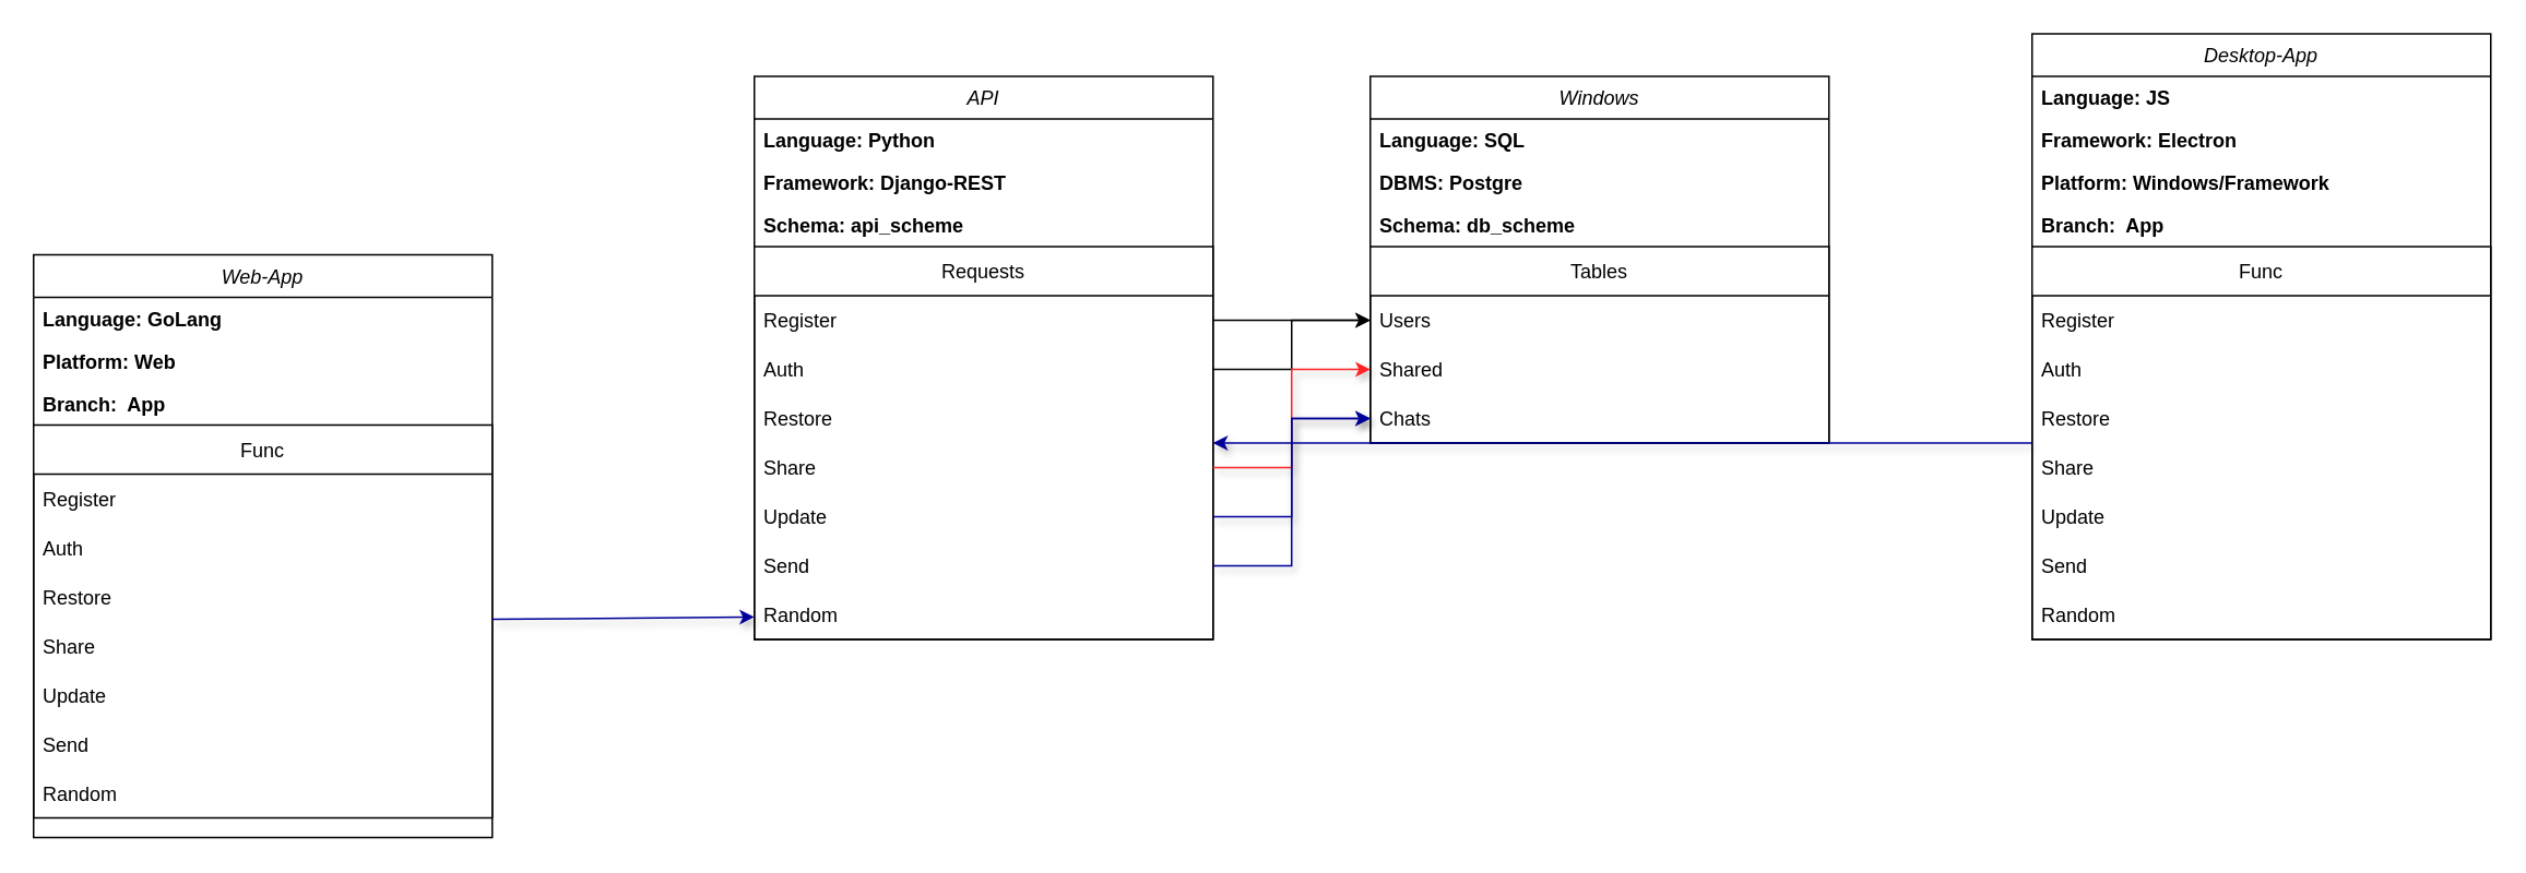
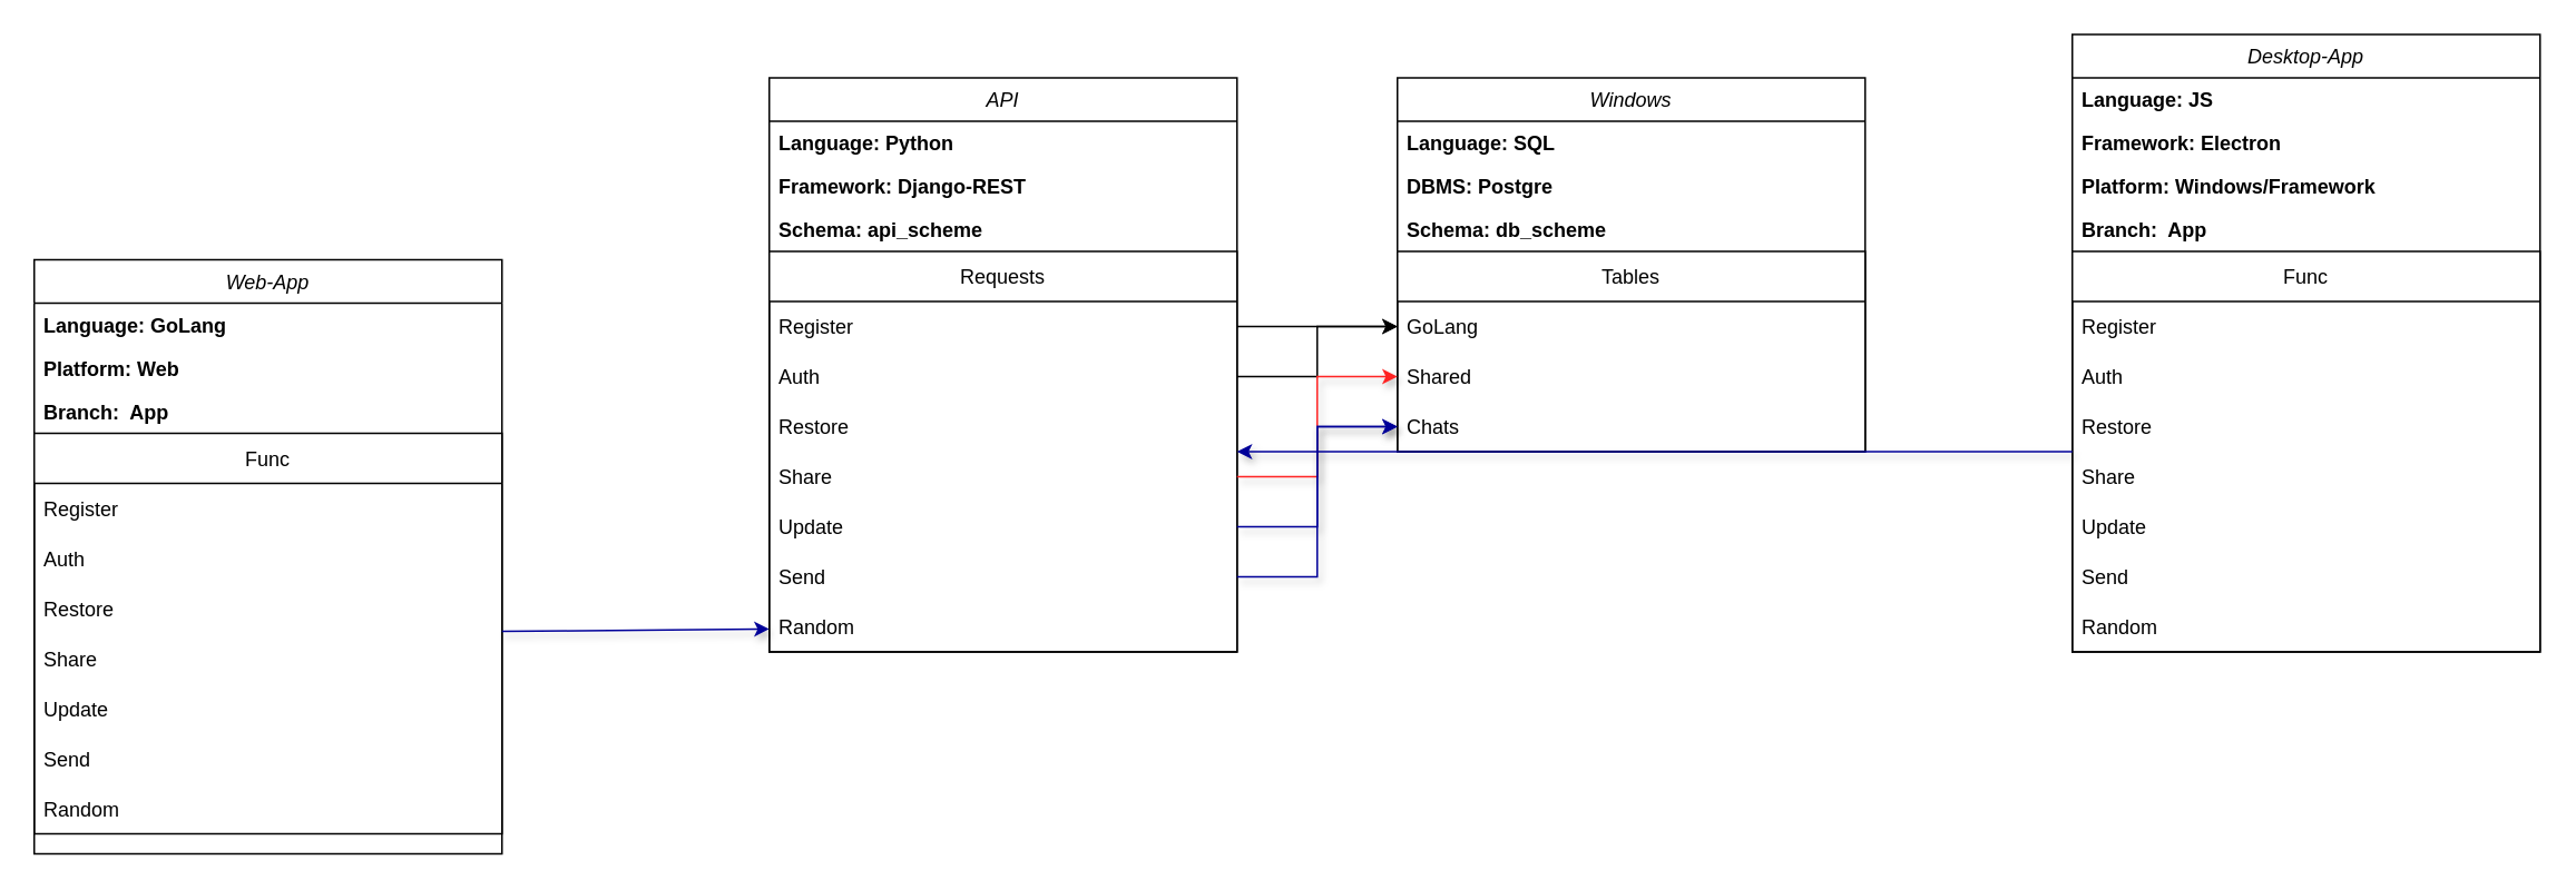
- <mxCell id="19" value="Users" style="text;strokeColor=none;fillColor=none;align=left;verticalAlign=middle;spacingLeft=4;spacingRight=4;overflow=hidden;points=[[0,0.5],[1,0.5]];portConstraint=eastwest;rotatable=0;" parent="18" vertex="1"><mxGeometry y="30" width="280" height="30" as="geometry" /></mxCell>
+ <mxCell id="19" value="GoLang" style="text;strokeColor=none;fillColor=none;align=left;verticalAlign=middle;spacingLeft=4;spacingRight=4;overflow=hidden;points=[[0,0.5],[1,0.5]];portConstraint=eastwest;rotatable=0;" parent="18" vertex="1"><mxGeometry y="30" width="280" height="30" as="geometry" /></mxCell>
